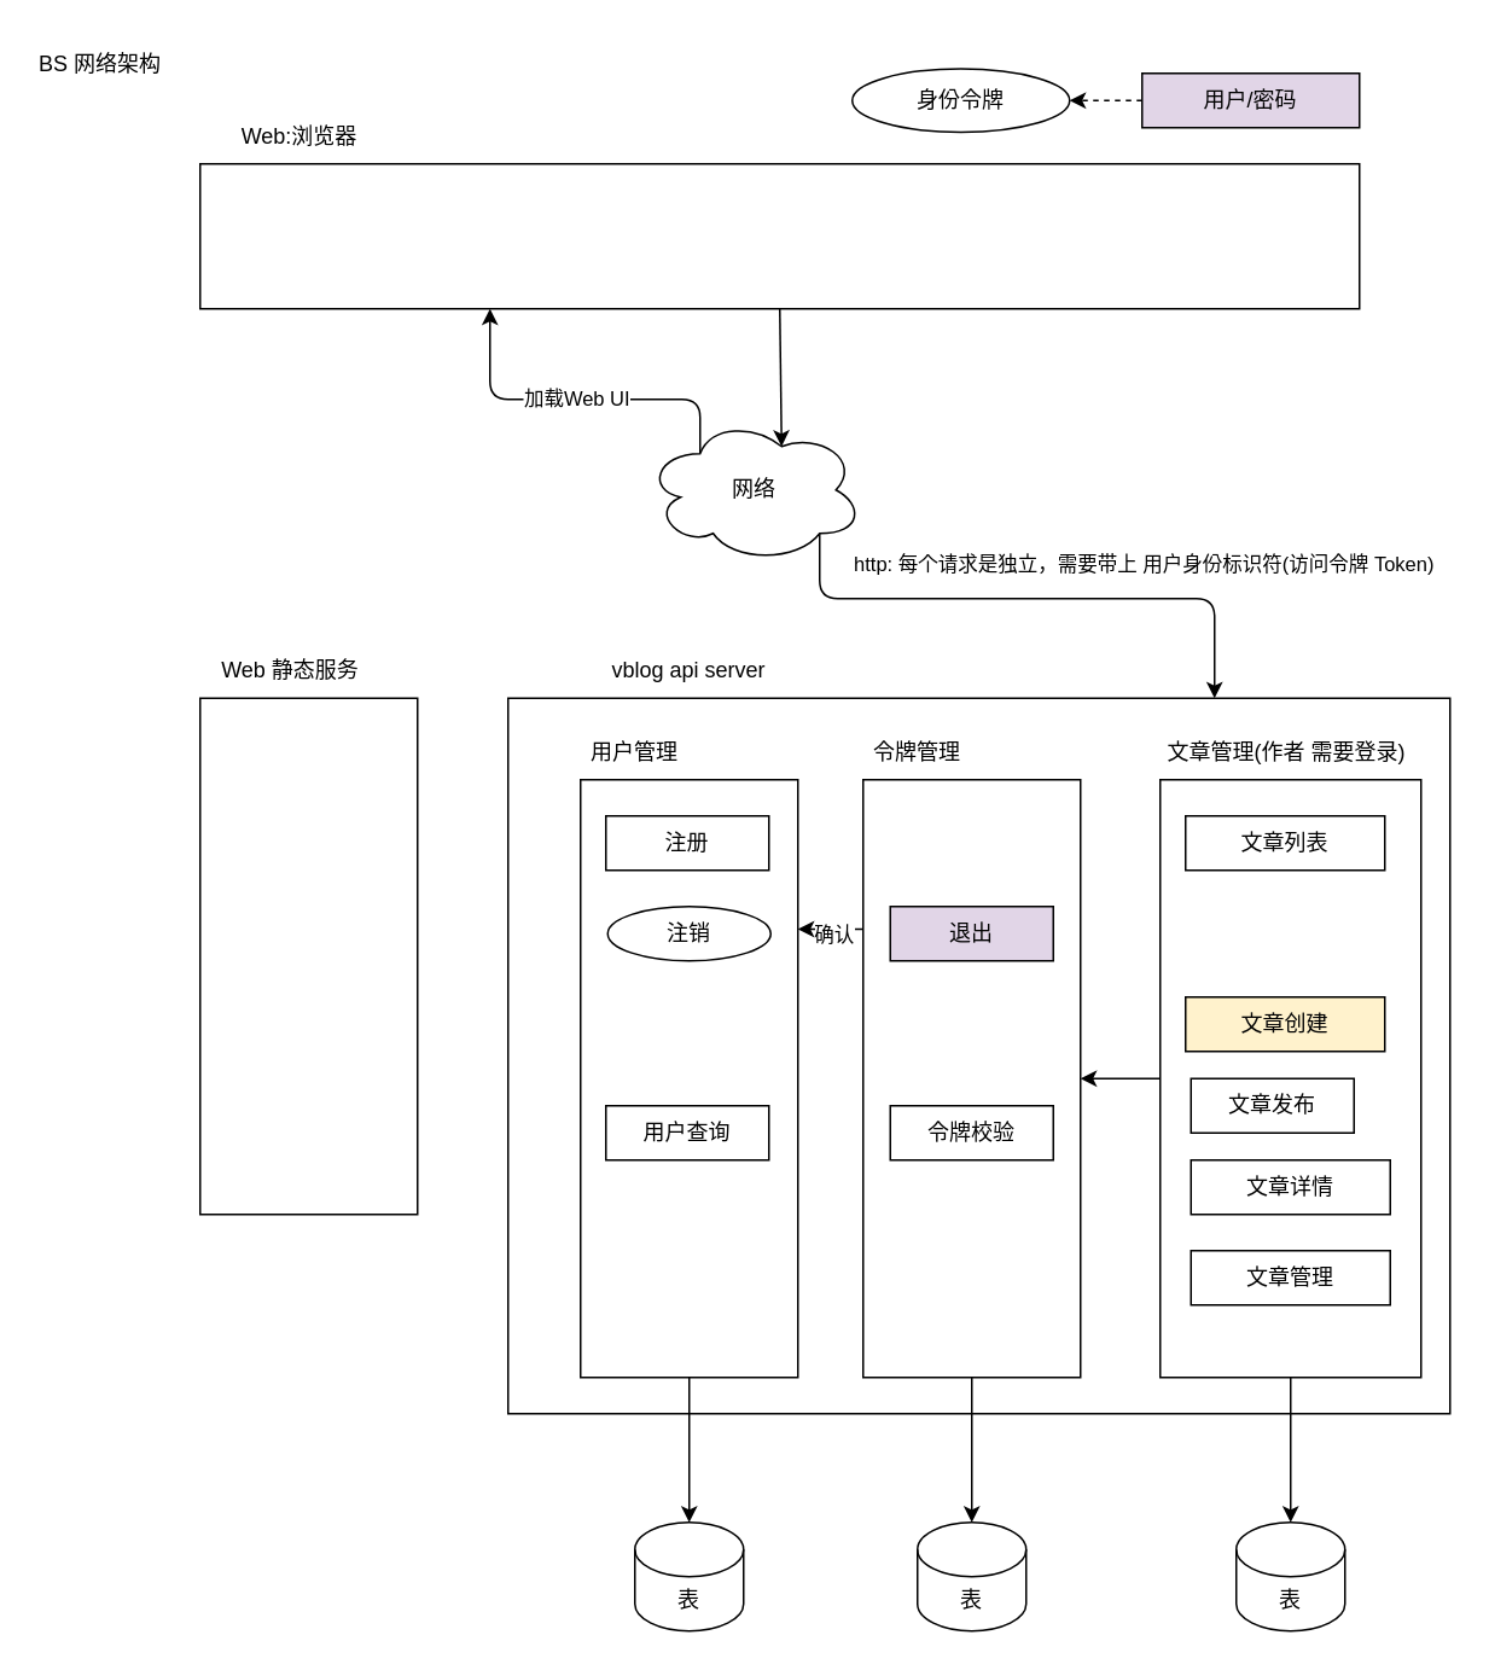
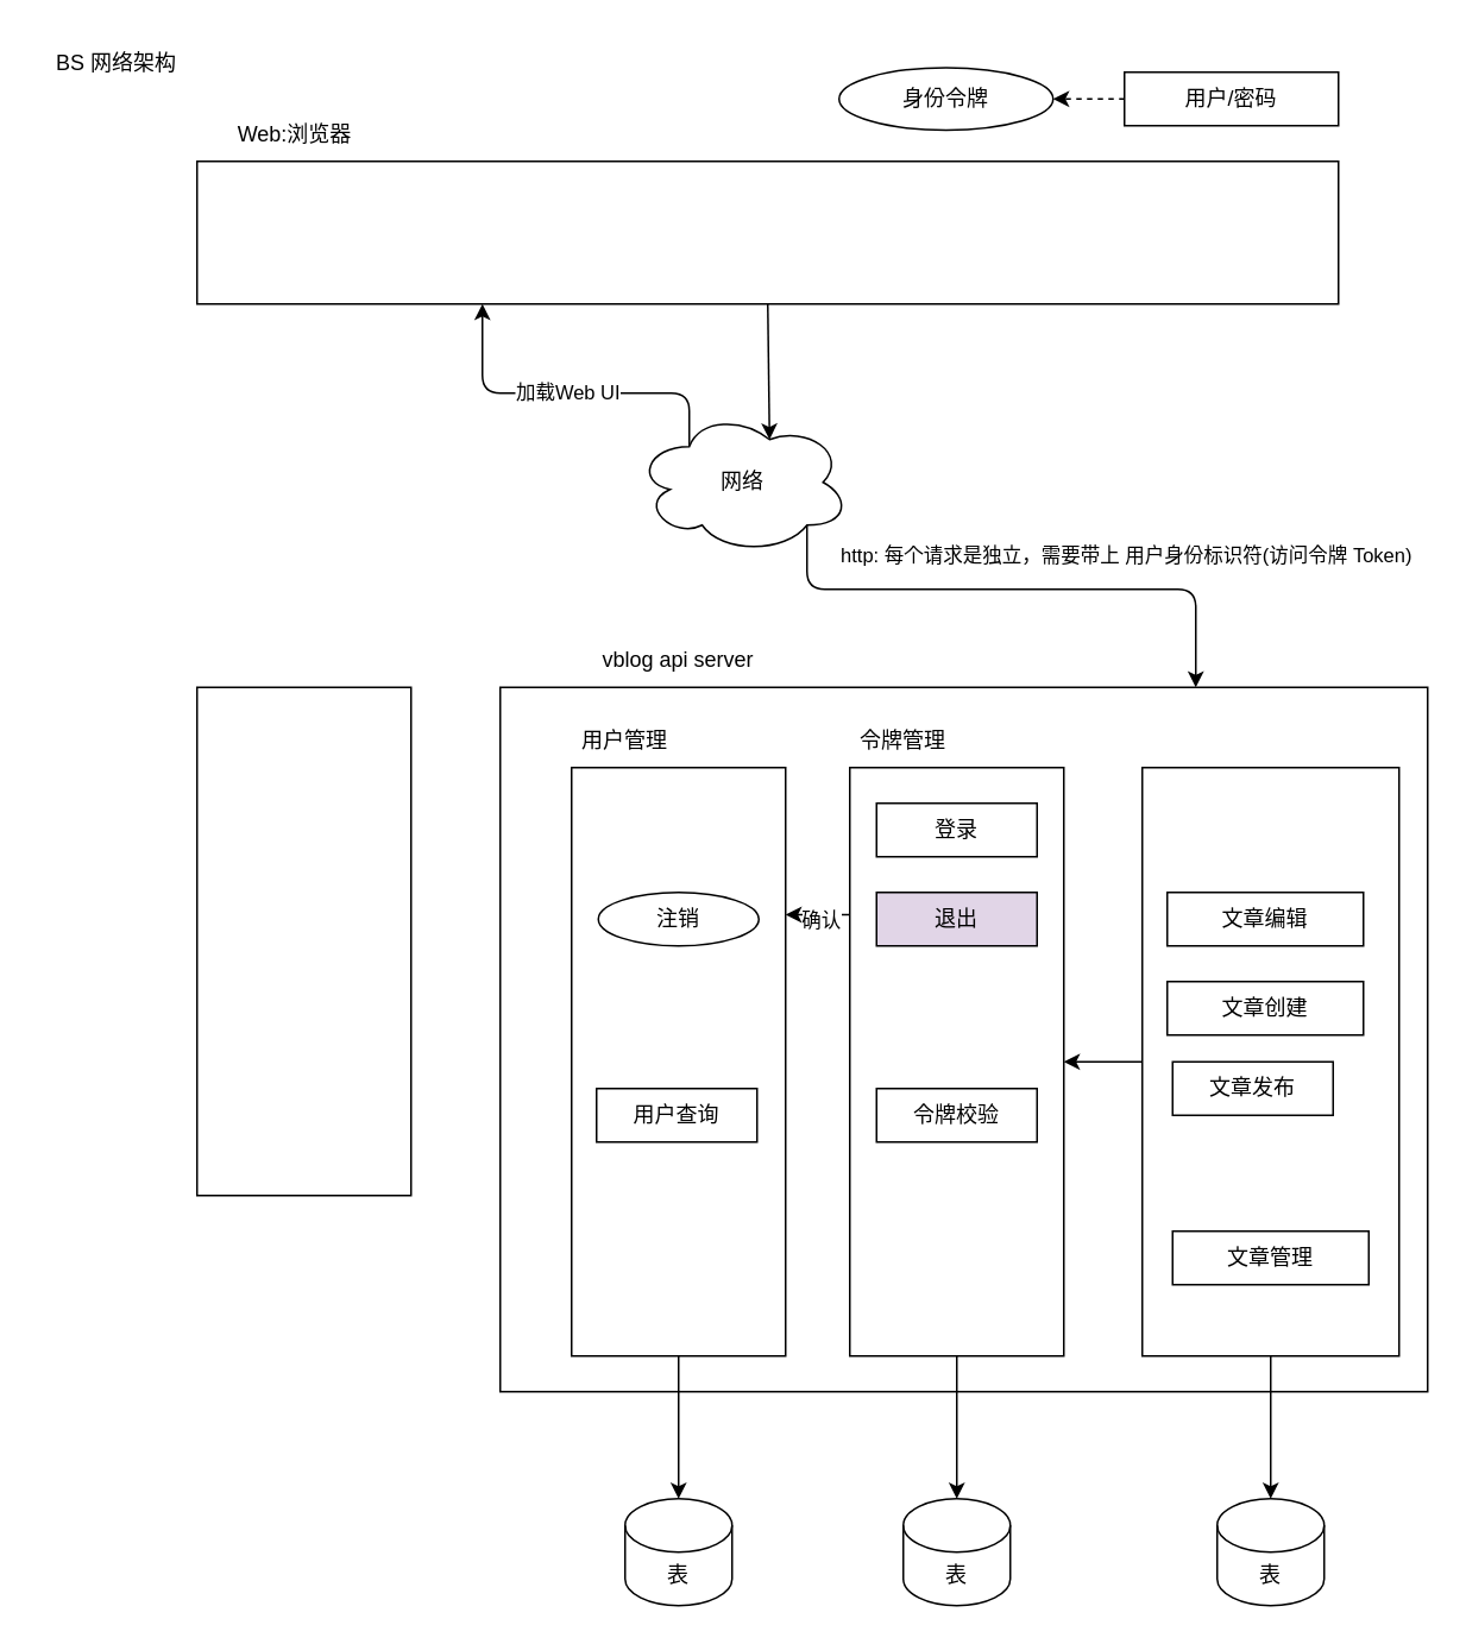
- <mxCell id="13" value="BS 网络架构" style="text;html=1;strokeColor=none;fillColor=none;align=center;verticalAlign=middle;whiteSpace=wrap;rounded=0;" vertex="1" parent="1"><mxGeometry x="10" y="20" width="90" height="30" as="geometry" /></mxCell>
+ <mxCell id="13" value="BS 网络架构" style="text;html=1;strokeColor=none;fillColor=none;align=center;verticalAlign=middle;whiteSpace=wrap;rounded=0;" vertex="1" parent="1"><mxGeometry x="20" y="20" width="90" height="30" as="geometry" /></mxCell>
- <mxCell id="33" value="用户/密码" style="rounded=0;whiteSpace=wrap;html=1;fillColor=#e1d5e7;" vertex="1" parent="1"><mxGeometry x="630" y="40" width="120" height="30" as="geometry" /></mxCell>
+ <mxCell id="33" value="用户/密码" style="rounded=0;whiteSpace=wrap;html=1;" vertex="1" parent="1"><mxGeometry x="630" y="40" width="120" height="30" as="geometry" /></mxCell>
- <mxCell id="12" value="Web 静态服务" style="text;html=1;strokeColor=none;fillColor=none;align=center;verticalAlign=middle;whiteSpace=wrap;rounded=0;" vertex="1" parent="1"><mxGeometry x="110" y="355" width="100" height="30" as="geometry" /></mxCell>
- <mxCell id="21" value="文章管理(作者 需要登录)" style="text;html=1;strokeColor=none;fillColor=none;align=center;verticalAlign=middle;whiteSpace=wrap;rounded=0;" vertex="1" parent="1"><mxGeometry x="640" y="400" width="140" height="30" as="geometry" /></mxCell>
- <mxCell id="17" value="注册" style="rounded=0;whiteSpace=wrap;html=1;" vertex="1" parent="1"><mxGeometry x="334" y="450" width="90" height="30" as="geometry" /></mxCell>
+ <mxCell id="36" value="登录" style="rounded=0;whiteSpace=wrap;html=1;" vertex="1" parent="1"><mxGeometry x="491" y="450" width="90" height="30" as="geometry" /></mxCell>
- <mxCell id="22" value="文章列表" style="rounded=0;whiteSpace=wrap;html=1;" vertex="1" parent="1"><mxGeometry x="654" y="450" width="110" height="30" as="geometry" /></mxCell>
+ <mxCell id="23" value="文章编辑" style="rounded=0;whiteSpace=wrap;html=1;" vertex="1" parent="1"><mxGeometry x="654" y="500" width="110" height="30" as="geometry" /></mxCell>
- <mxCell id="24" value="文章创建" style="rounded=0;whiteSpace=wrap;html=1;fillColor=#fff2cc;" vertex="1" parent="1"><mxGeometry x="654" y="550" width="110" height="30" as="geometry" /></mxCell>
+ <mxCell id="24" value="文章创建" style="rounded=0;whiteSpace=wrap;html=1;" vertex="1" parent="1"><mxGeometry x="654" y="550" width="110" height="30" as="geometry" /></mxCell>
- <mxCell id="26" value="文章详情" style="rounded=0;whiteSpace=wrap;html=1;" vertex="1" parent="1"><mxGeometry x="657" y="640" width="110" height="30" as="geometry" /></mxCell>
